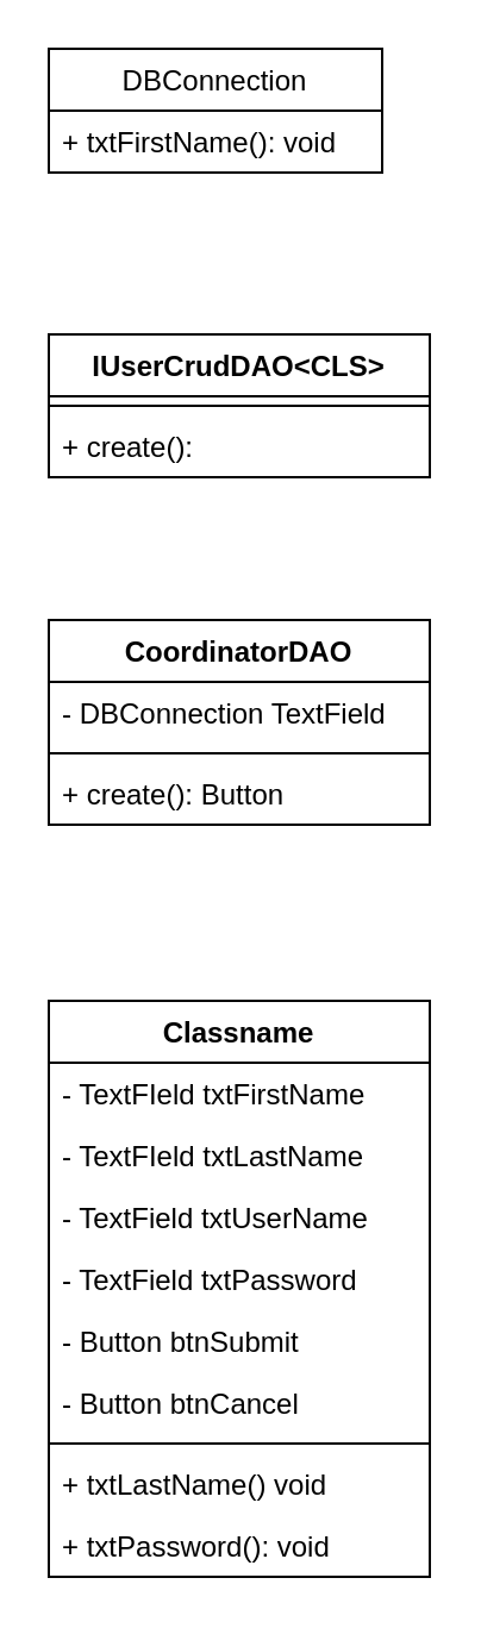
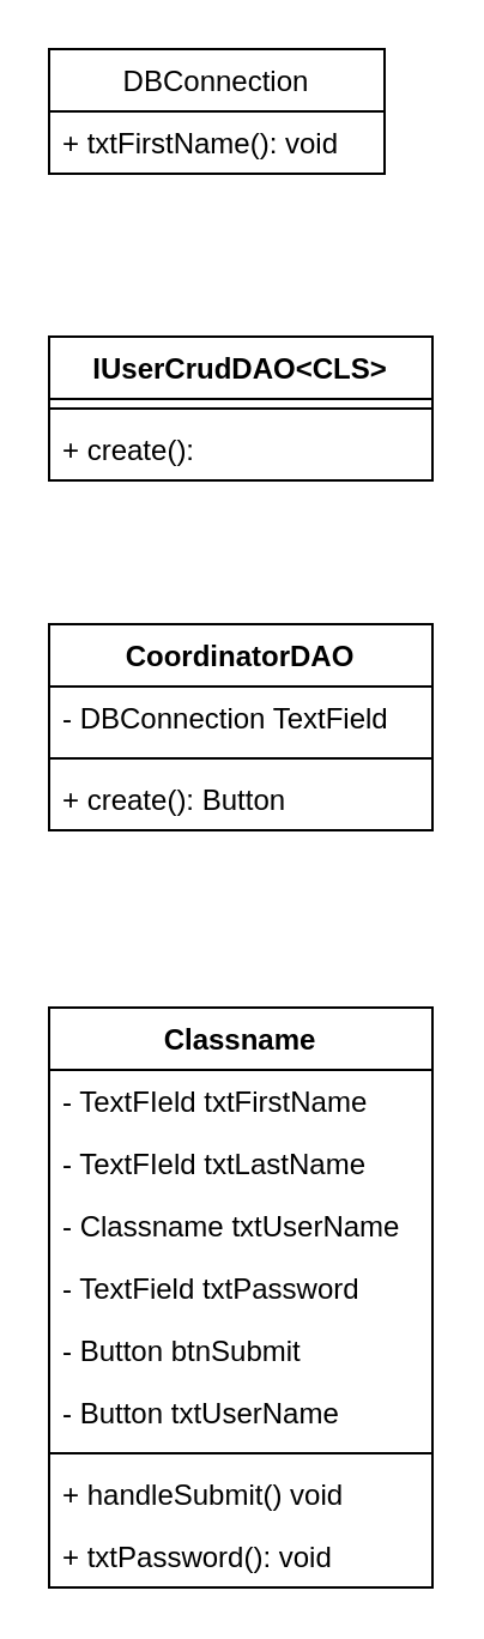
- <mxCell id="14" value="- TextField txtUserName" style="text;strokeColor=none;fillColor=none;align=left;verticalAlign=top;spacingLeft=4;spacingRight=4;overflow=hidden;rotatable=0;points=[[0,0.5],[1,0.5]];portConstraint=eastwest;" vertex="1" parent="11"><mxGeometry y="78" width="160" height="26" as="geometry" /></mxCell>
+ <mxCell id="14" value="- Classname txtUserName" style="text;strokeColor=none;fillColor=none;align=left;verticalAlign=top;spacingLeft=4;spacingRight=4;overflow=hidden;rotatable=0;points=[[0,0.5],[1,0.5]];portConstraint=eastwest;" vertex="1" parent="11"><mxGeometry y="78" width="160" height="26" as="geometry" /></mxCell>
- <mxCell id="17" value="- Button btnCancel" style="text;strokeColor=none;fillColor=none;align=left;verticalAlign=top;spacingLeft=4;spacingRight=4;overflow=hidden;rotatable=0;points=[[0,0.5],[1,0.5]];portConstraint=eastwest;" vertex="1" parent="11"><mxGeometry y="156" width="160" height="26" as="geometry" /></mxCell>
+ <mxCell id="17" value="- Button txtUserName" style="text;strokeColor=none;fillColor=none;align=left;verticalAlign=top;spacingLeft=4;spacingRight=4;overflow=hidden;rotatable=0;points=[[0,0.5],[1,0.5]];portConstraint=eastwest;" vertex="1" parent="11"><mxGeometry y="156" width="160" height="26" as="geometry" /></mxCell>
- <mxCell id="19" value="+ txtLastName() void" style="text;strokeColor=none;fillColor=none;align=left;verticalAlign=top;spacingLeft=4;spacingRight=4;overflow=hidden;rotatable=0;points=[[0,0.5],[1,0.5]];portConstraint=eastwest;" vertex="1" parent="11"><mxGeometry y="190" width="160" height="26" as="geometry" /></mxCell>
+ <mxCell id="19" value="+ handleSubmit() void" style="text;strokeColor=none;fillColor=none;align=left;verticalAlign=top;spacingLeft=4;spacingRight=4;overflow=hidden;rotatable=0;points=[[0,0.5],[1,0.5]];portConstraint=eastwest;" vertex="1" parent="11"><mxGeometry y="190" width="160" height="26" as="geometry" /></mxCell>
